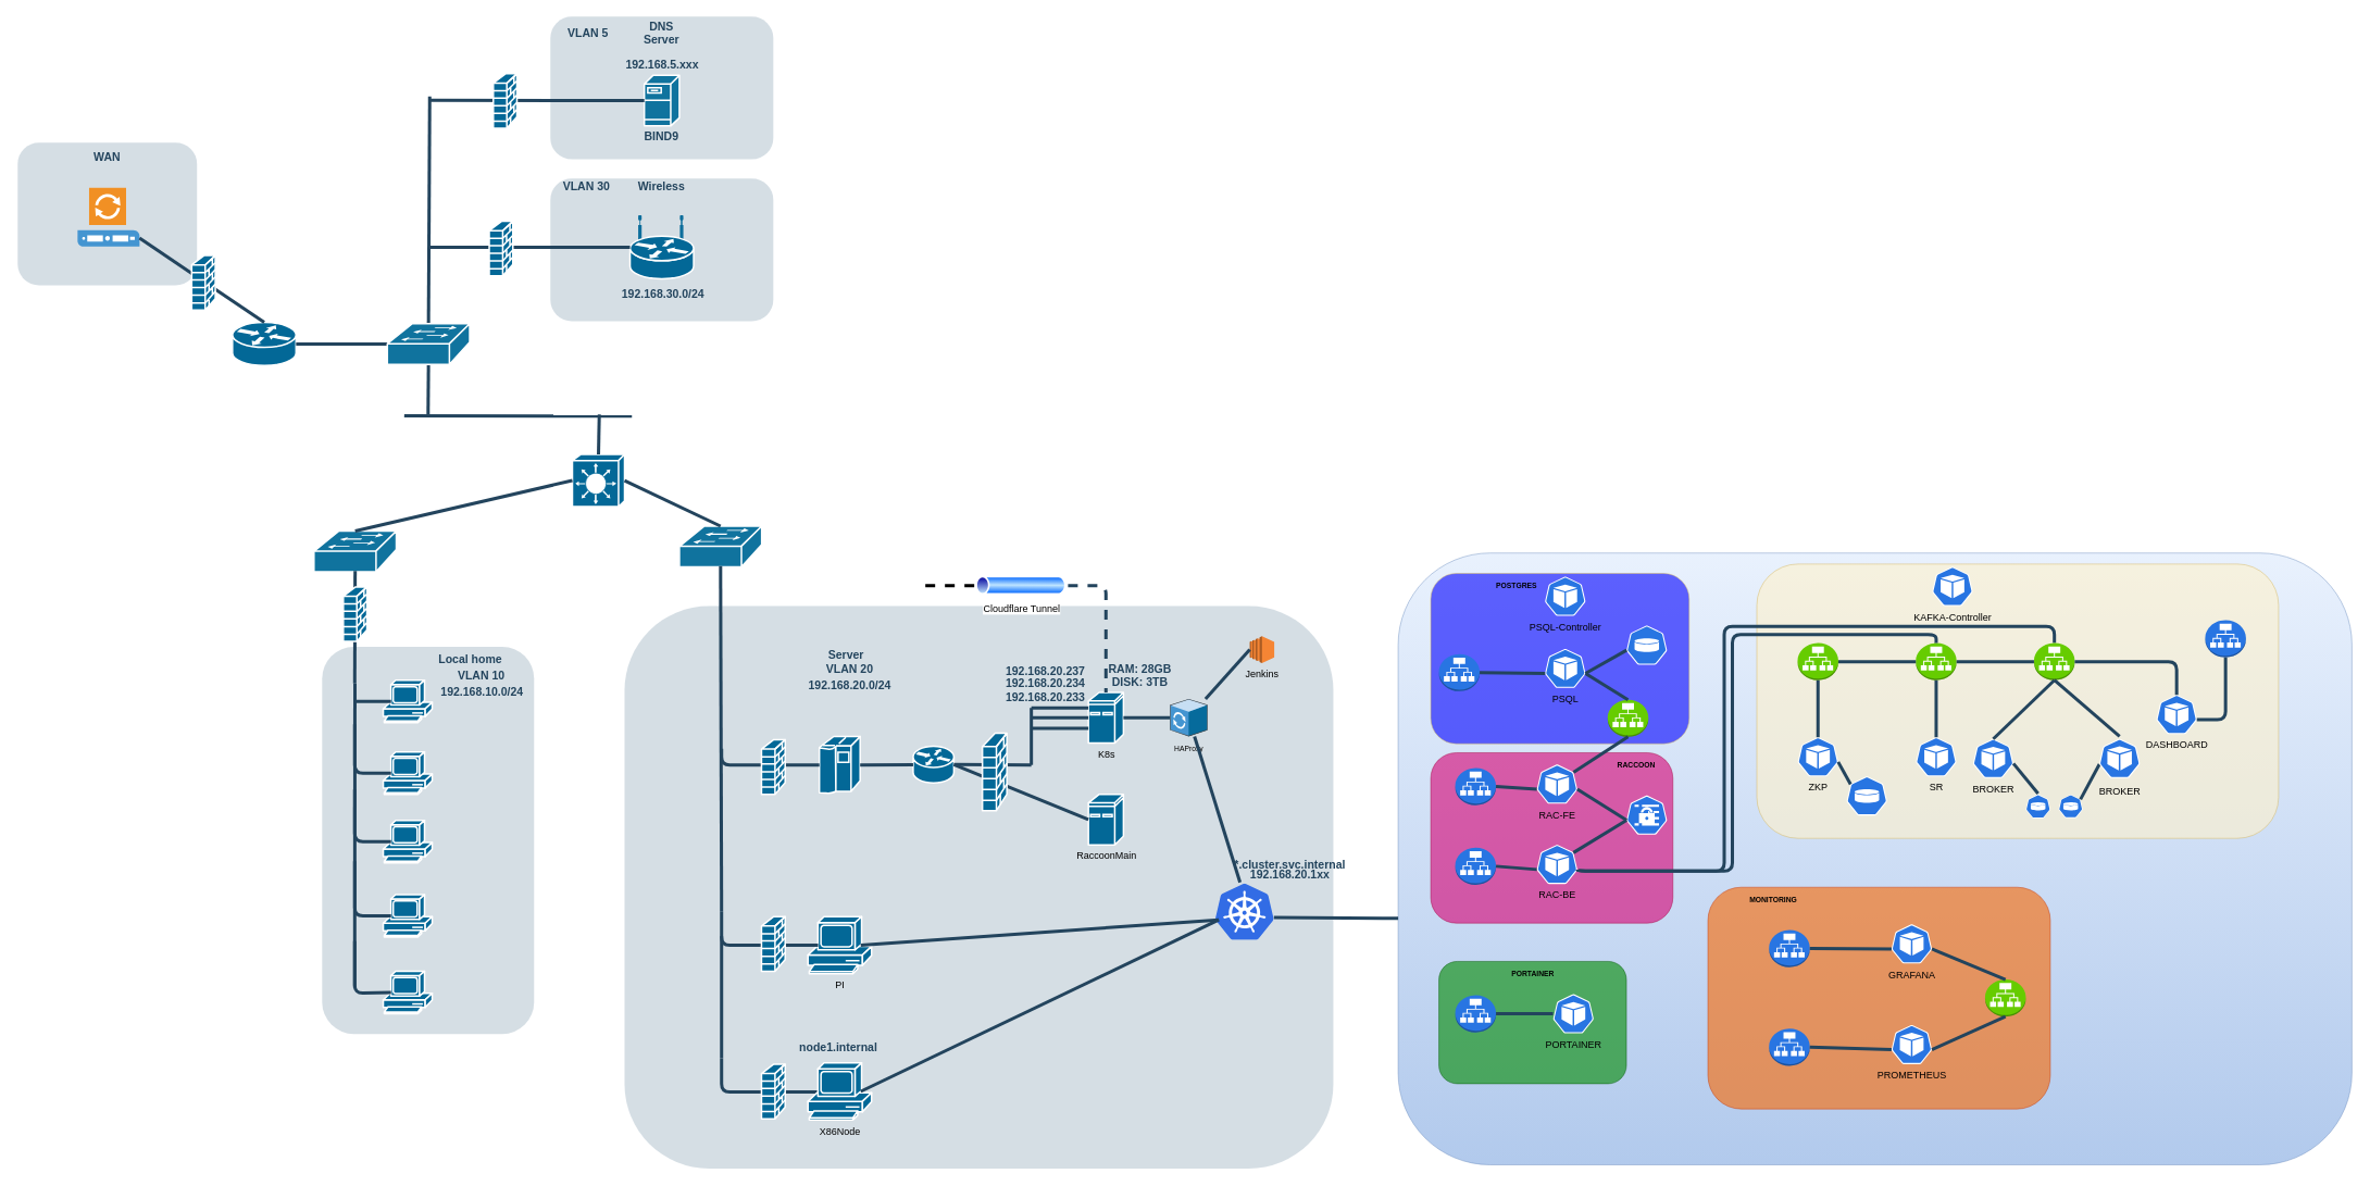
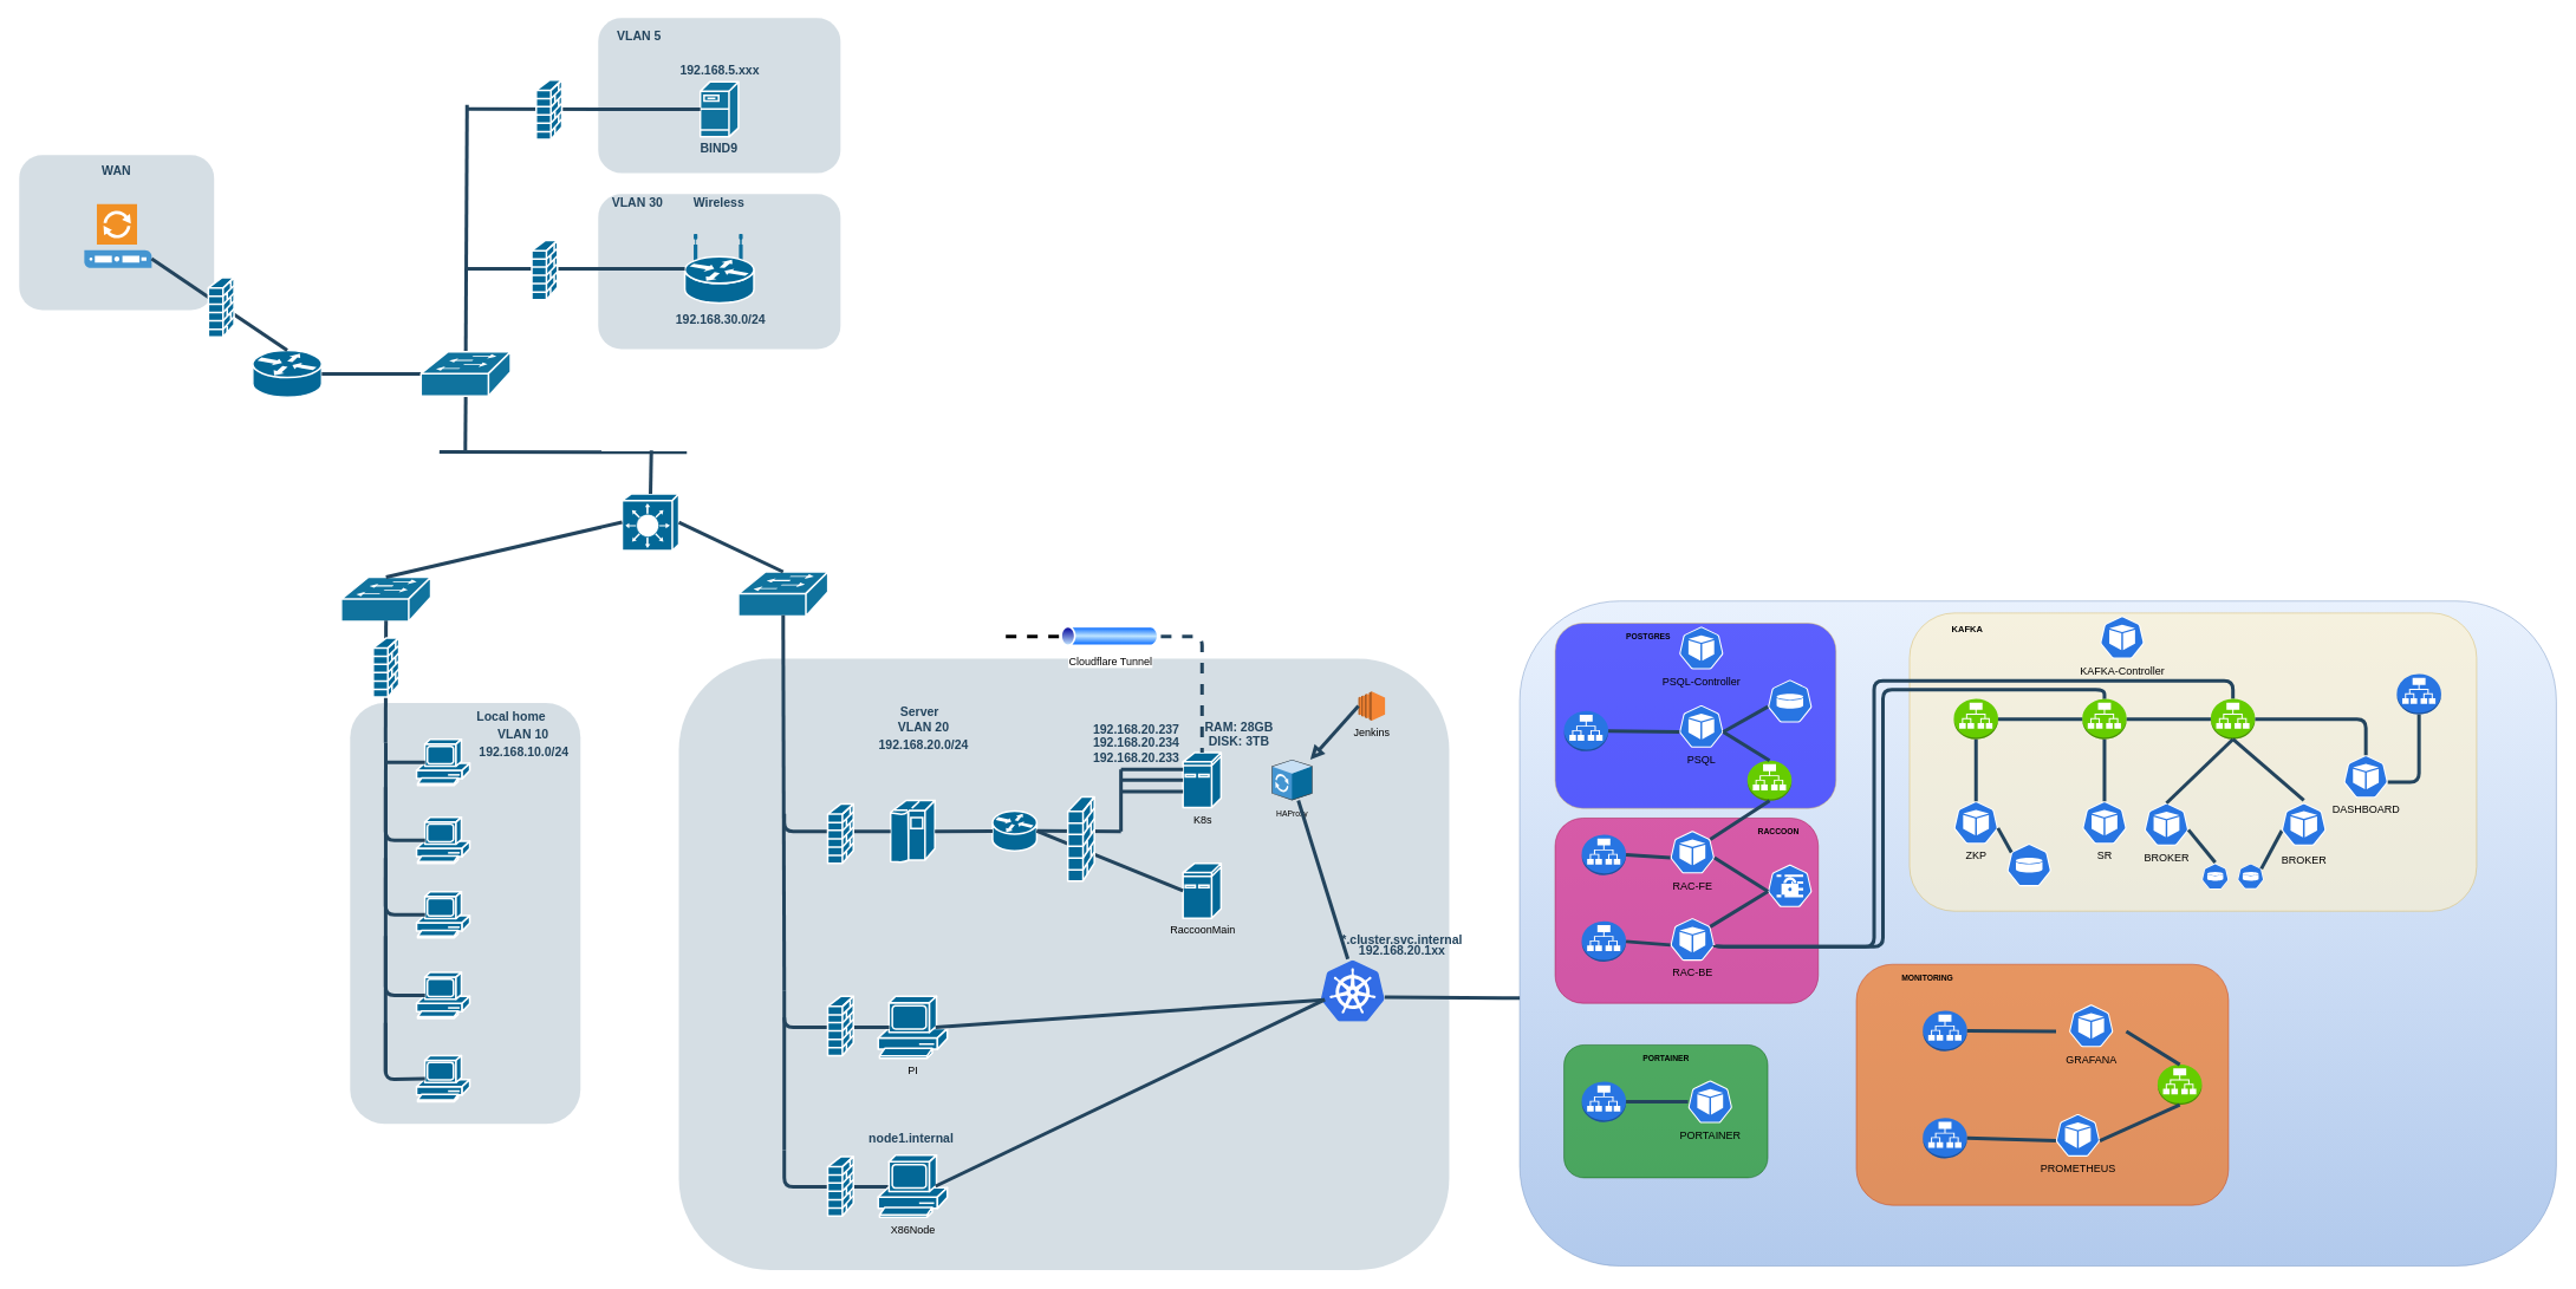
- <mxCell id="17" value="&lt;font color=&quot;#23445d&quot;&gt;DNS Server&lt;br&gt;&lt;/font&gt;" style="rounded=1;whiteSpace=wrap;html=1;strokeColor=none;fillColor=none;fontSize=14;fontColor=#742B21;align=center;fontStyle=1" parent="1" vertex="1"><mxGeometry x="774.25" y="30" width="73" height="19" as="geometry" /></mxCell>
+ <mxCell id="120" value="&lt;font size=&quot;1&quot;&gt;&lt;b&gt;KAFKA&lt;/b&gt;&lt;/font&gt;" style="text;html=1;align=center;verticalAlign=middle;resizable=0;points=[];autosize=1;strokeColor=none;fillColor=none;" parent="1" vertex="1"><mxGeometry x="2189" y="695" width="60" height="30" as="geometry" /></mxCell>
- <mxCell id="74" style="edgeStyle=none;rounded=1;html=1;strokeColor=#23445D;endArrow=none;endFill=0;strokeWidth=4;exitX=0;exitY=0.5;exitDx=0;exitDy=0;exitPerimeter=0;" parent="1" source="73" target="71" edge="1"><mxGeometry relative="1" as="geometry"><mxPoint x="1561" y="879.44" as="sourcePoint" /><mxPoint x="1714" y="748" as="targetPoint" /></mxGeometry></mxCell>
+ <mxCell id="74" style="edgeStyle=none;rounded=1;html=1;strokeColor=#23445D;endArrow=block;endFill=0;strokeWidth=4;exitX=0;exitY=0.5;exitDx=0;exitDy=0;exitPerimeter=0;" parent="1" source="73" target="71" edge="1"><mxGeometry relative="1" as="geometry"><mxPoint x="1561" y="879.44" as="sourcePoint" /><mxPoint x="1714" y="748" as="targetPoint" /></mxGeometry></mxCell>
- <mxCell id="72" style="edgeStyle=none;rounded=1;html=1;strokeColor=#23445D;endArrow=none;endFill=0;strokeWidth=4;entryX=1;entryY=0.5;entryDx=0;entryDy=0;entryPerimeter=0;" parent="1" source="71" target="62" edge="1"><mxGeometry relative="1" as="geometry"><mxPoint x="1404" y="880" as="sourcePoint" /><mxPoint x="1410" y="880" as="targetPoint" /></mxGeometry></mxCell>
- <mxCell id="128" value="GRAFANA" style="sketch=0;html=1;dashed=0;whitespace=wrap;fillColor=#2875E2;strokeColor=#ffffff;points=[[0.005,0.63,0],[0.1,0.2,0],[0.9,0.2,0],[0.5,0,0],[0.995,0.63,0],[0.72,0.99,0],[0.5,1,0],[0.28,0.99,0]];verticalLabelPosition=bottom;align=center;verticalAlign=top;shape=mxgraph.kubernetes.icon;prIcon=pod" parent="1" vertex="1"><mxGeometry x="2319" y="1133.5" width="50" height="48" as="geometry" /></mxCell>
+ <mxCell id="128" value="GRAFANA" style="sketch=0;html=1;dashed=0;whitespace=wrap;fillColor=#2875E2;strokeColor=#ffffff;points=[[0.005,0.63,0],[0.1,0.2,0],[0.9,0.2,0],[0.5,0,0],[0.995,0.63,0],[0.72,0.99,0],[0.5,1,0],[0.28,0.99,0]];verticalLabelPosition=bottom;align=center;verticalAlign=top;shape=mxgraph.kubernetes.icon;prIcon=pod" parent="1" vertex="1"><mxGeometry x="2319" y="1133.5" width="80" height="48" as="geometry" /></mxCell>
